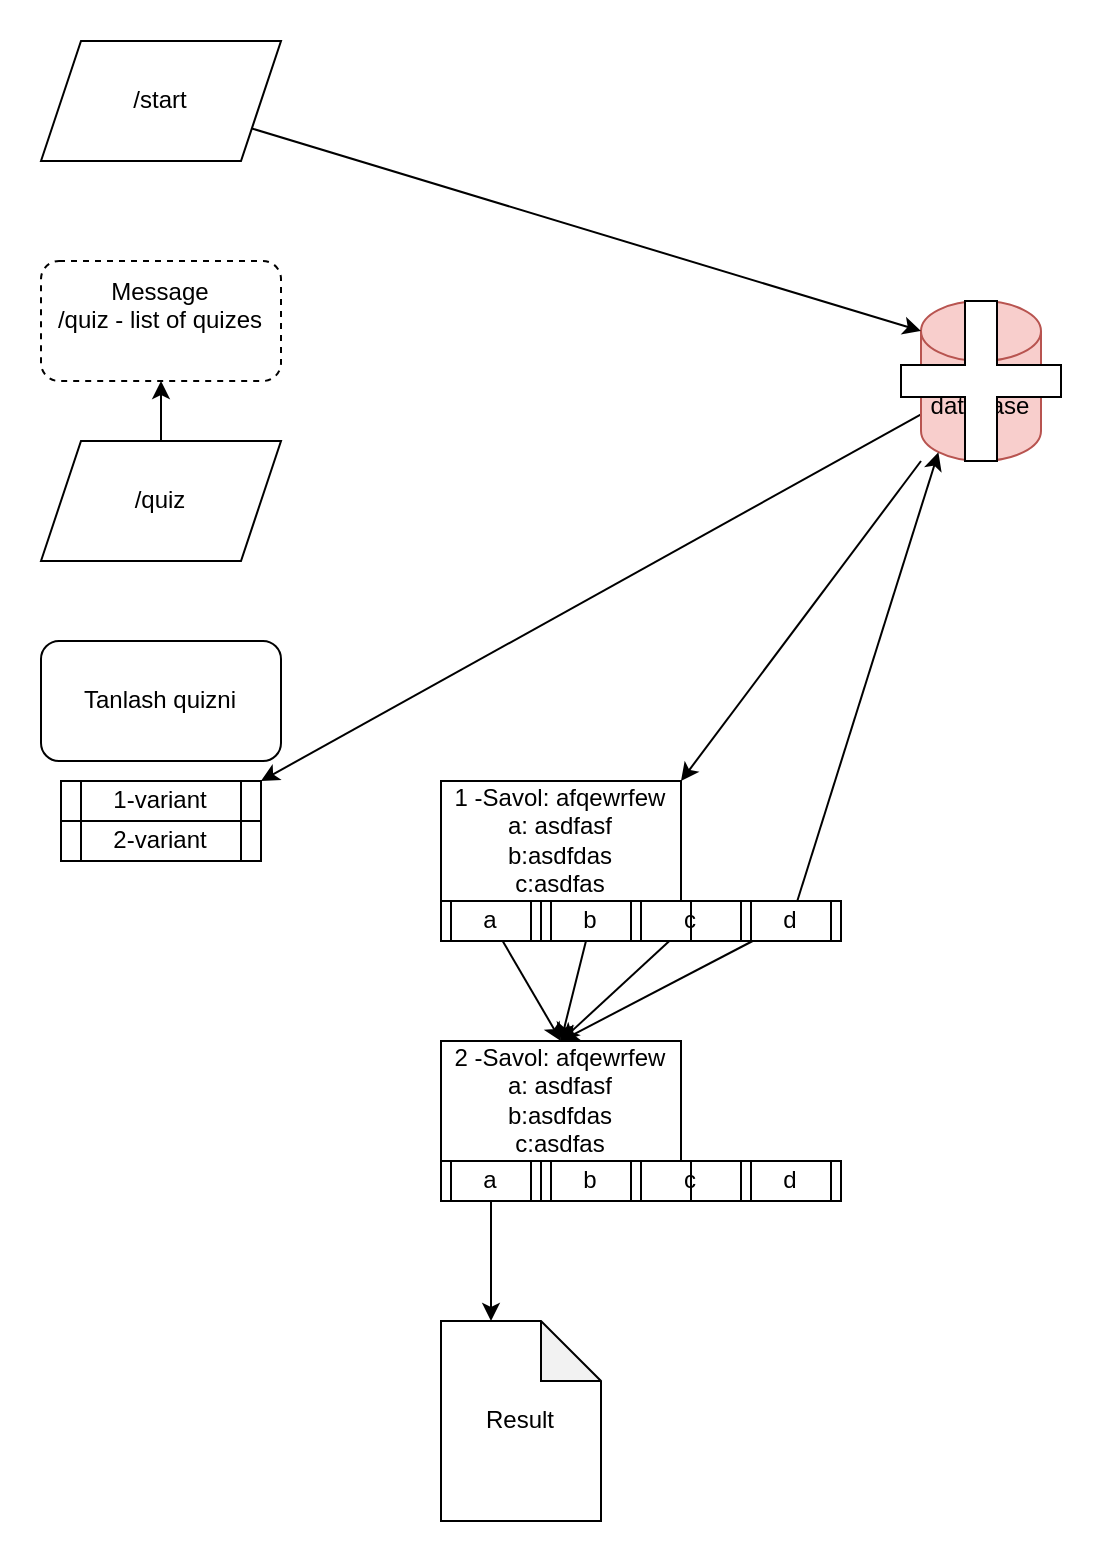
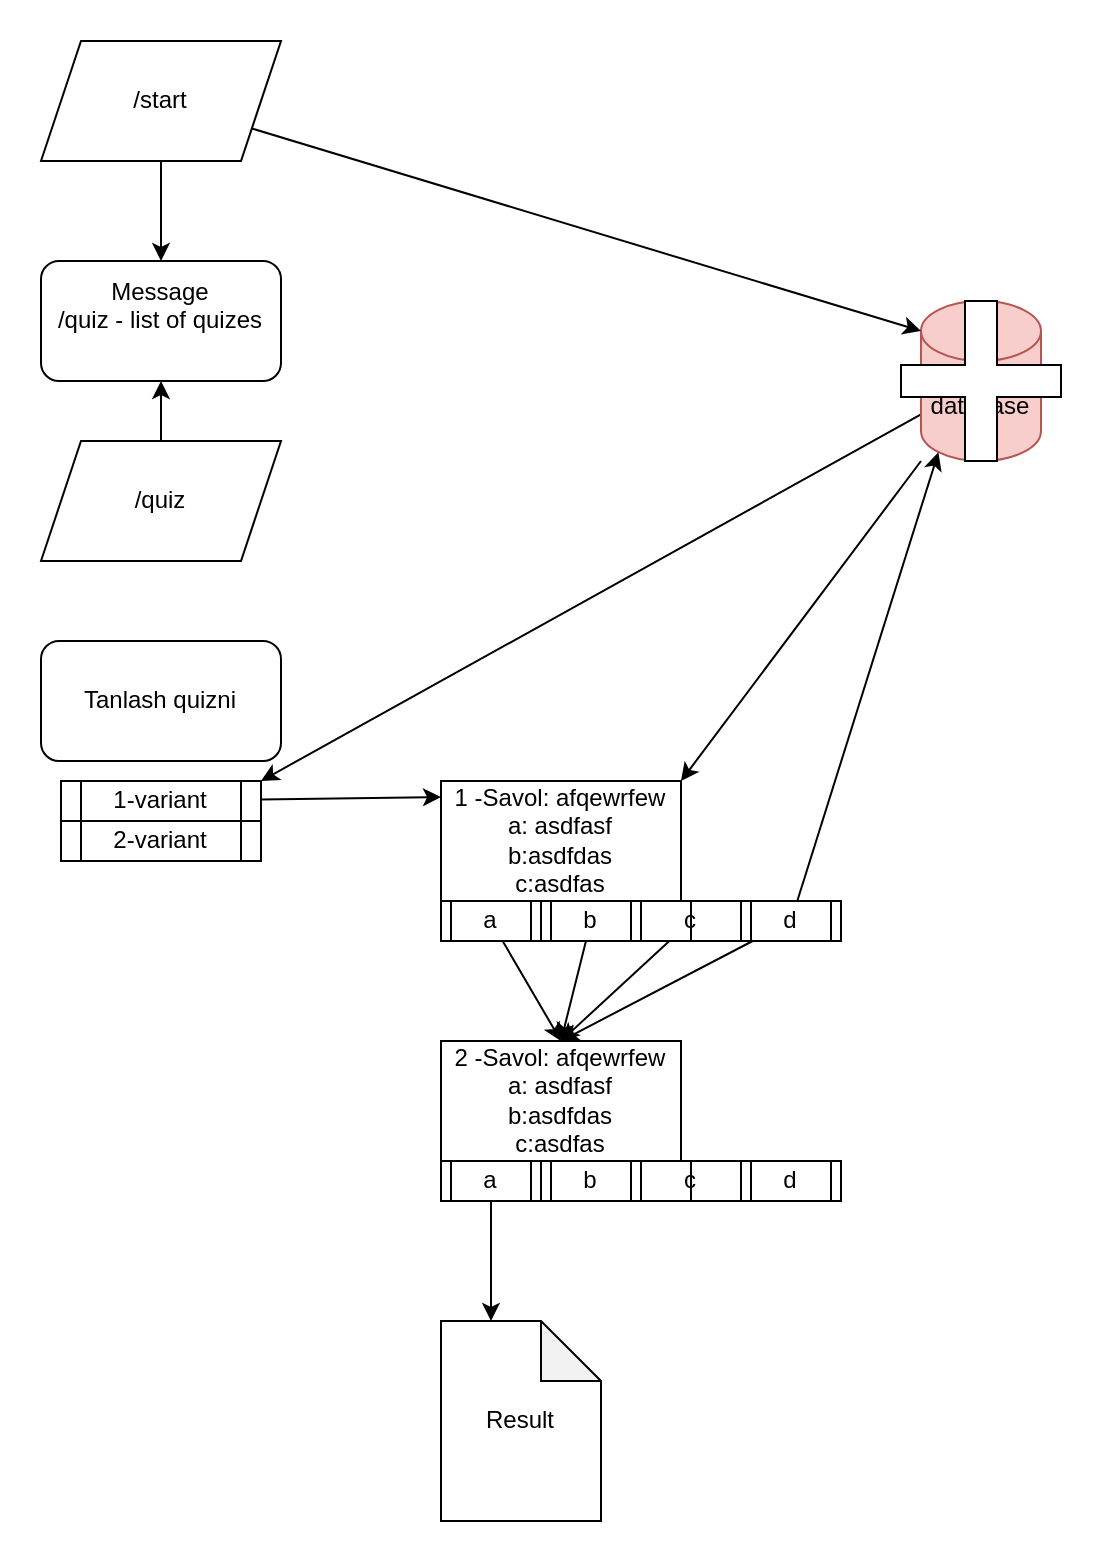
+ <mxCell id="2" style="edgeStyle=none;html=1;" parent="1" source="3" target="4" edge="1"><mxGeometry relative="1" as="geometry" /></mxCell>
- <mxCell id="4" value="Message&lt;br&gt;/quiz - list of quizes&lt;div&gt;&lt;br/&gt;&lt;/div&gt;" style="rounded=1;whiteSpace=wrap;html=1;dashed=1;" parent="1" vertex="1"><mxGeometry x="20" y="130" width="120" height="60" as="geometry" /></mxCell>
+ <mxCell id="4" value="Message&lt;br&gt;/quiz - list of quizes&lt;div&gt;&lt;br/&gt;&lt;/div&gt;" style="rounded=1;whiteSpace=wrap;html=1;" parent="1" vertex="1"><mxGeometry x="20" y="130" width="120" height="60" as="geometry" /></mxCell>
+ <mxCell id="11" style="edgeStyle=none;html=1;entryX=0;entryY=0.133;entryDx=0;entryDy=0;entryPerimeter=0;" parent="1" source="8" target="10" edge="1"><mxGeometry relative="1" as="geometry" /></mxCell>
